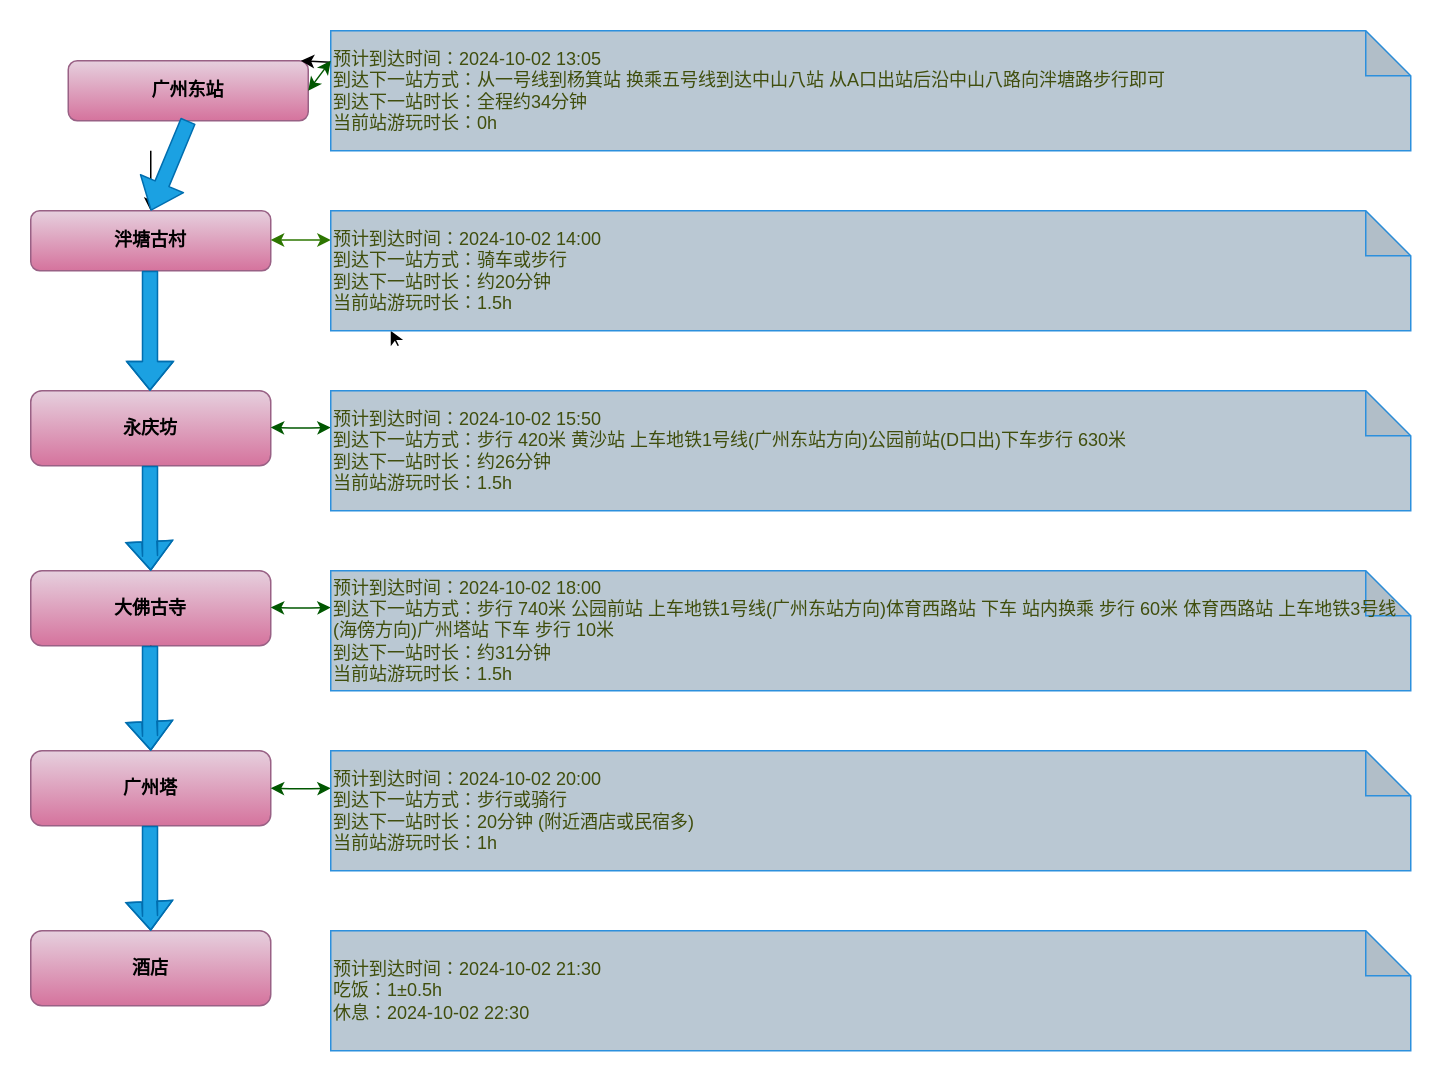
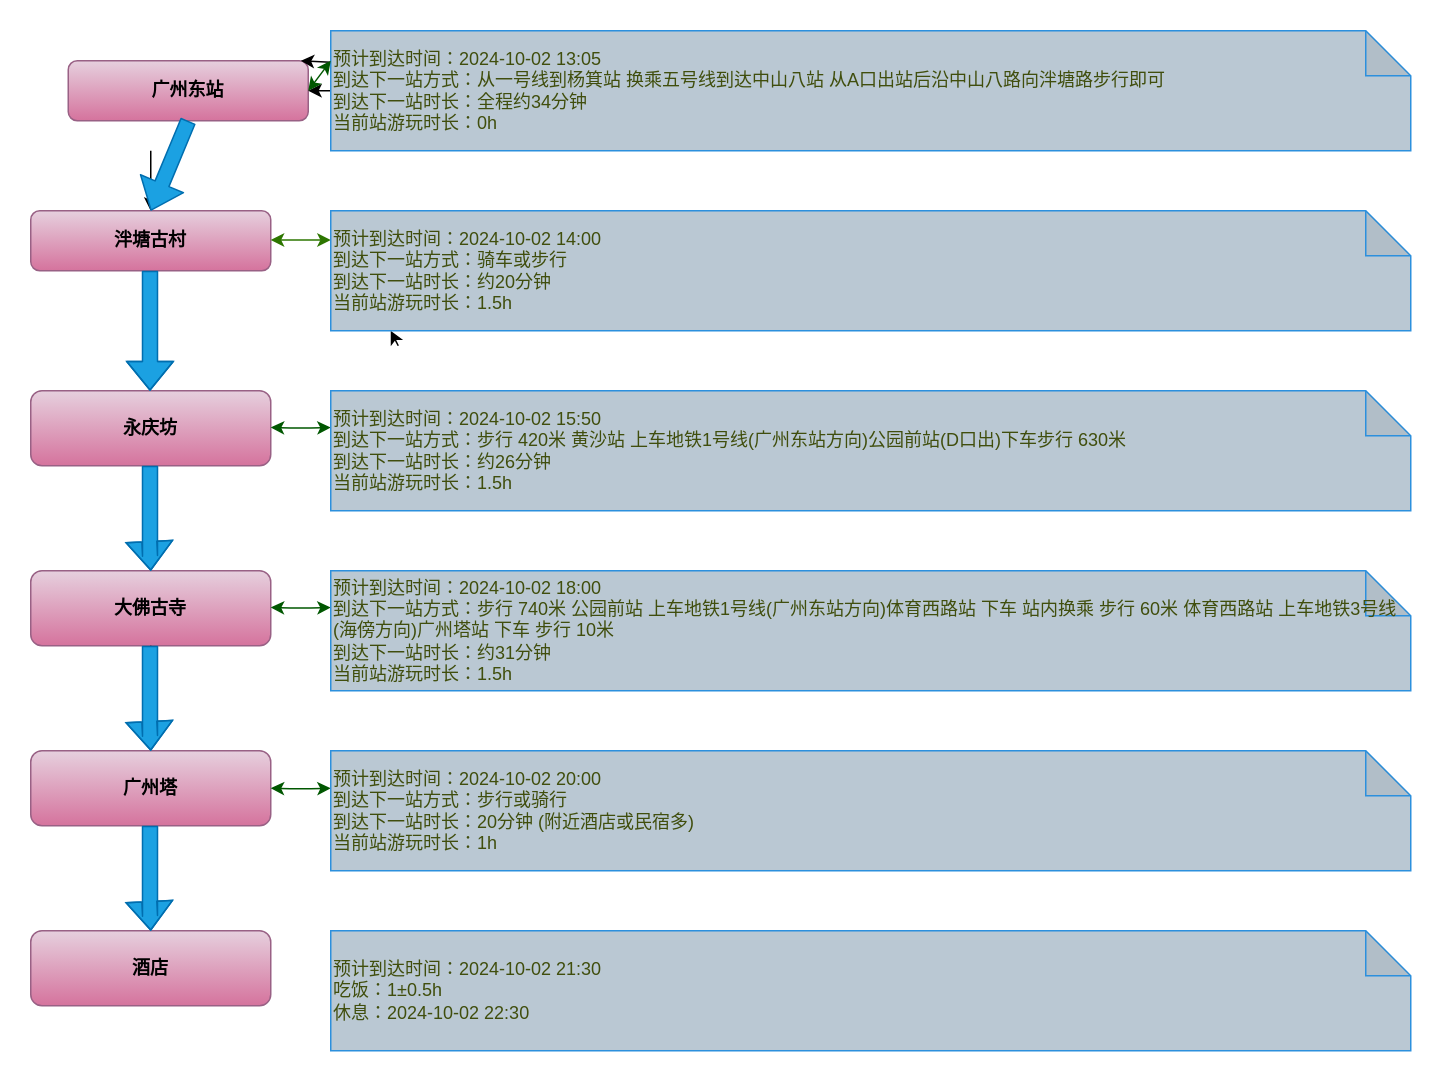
+ <mxCell id="16" style="edgeStyle=none;html=1;entryX=1;entryY=0.5;entryDx=0;entryDy=0;" parent="1" source="17" target="4" edge="1"><mxGeometry relative="1" as="geometry"><mxPoint x="190" y="40" as="targetPoint" /></mxGeometry></mxCell>
